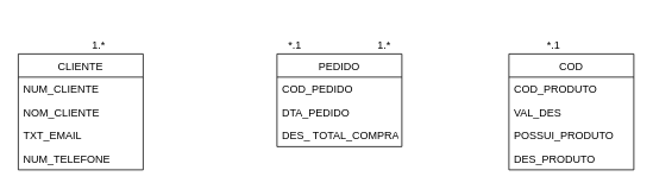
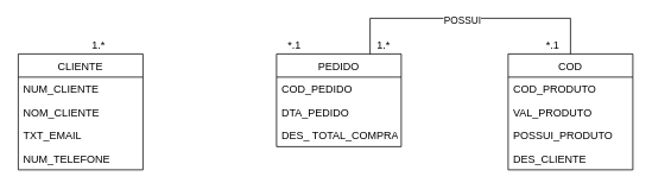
+ <mxCell id="16" value="" style="endArrow=none;html=1;edgeStyle=orthogonalEdgeStyle;rounded=0;exitX=0.75;exitY=0;exitDx=0;exitDy=0;entryX=0.5;entryY=0;entryDx=0;entryDy=0;" edge="1" parent="1" source="7" target="11"><mxGeometry relative="1" as="geometry"><mxPoint x="230" y="90" as="sourcePoint" /><mxPoint x="390" y="90" as="targetPoint" /><Array as="points"><mxPoint x="415" y="20" /><mxPoint x="640" y="20" /></Array></mxGeometry></mxCell>
+ <mxCell id="17" value="POSSUI" style="edgeLabel;resizable=0;html=1;align=right;verticalAlign=bottom;" connectable="0" vertex="1" parent="16"><mxGeometry x="1" relative="1" as="geometry"><mxPoint x="-100" y="-30" as="offset" /></mxGeometry></mxCell>
- <mxCell id="13" value="VAL_DES" style="text;strokeColor=none;fillColor=none;align=left;verticalAlign=top;spacingLeft=4;spacingRight=4;overflow=hidden;rotatable=0;points=[[0,0.5],[1,0.5]];portConstraint=eastwest;" vertex="1" parent="11"><mxGeometry y="52" width="140" height="26" as="geometry" /></mxCell>
+ <mxCell id="13" value="VAL_PRODUTO" style="text;strokeColor=none;fillColor=none;align=left;verticalAlign=top;spacingLeft=4;spacingRight=4;overflow=hidden;rotatable=0;points=[[0,0.5],[1,0.5]];portConstraint=eastwest;" vertex="1" parent="11"><mxGeometry y="52" width="140" height="26" as="geometry" /></mxCell>
- <mxCell id="15" value="DES_PRODUTO" style="text;strokeColor=none;fillColor=none;align=left;verticalAlign=top;spacingLeft=4;spacingRight=4;overflow=hidden;rotatable=0;points=[[0,0.5],[1,0.5]];portConstraint=eastwest;" vertex="1" parent="11"><mxGeometry y="104" width="140" height="26" as="geometry" /></mxCell>
+ <mxCell id="15" value="DES_CLIENTE" style="text;strokeColor=none;fillColor=none;align=left;verticalAlign=top;spacingLeft=4;spacingRight=4;overflow=hidden;rotatable=0;points=[[0,0.5],[1,0.5]];portConstraint=eastwest;" vertex="1" parent="11"><mxGeometry y="104" width="140" height="26" as="geometry" /></mxCell>
